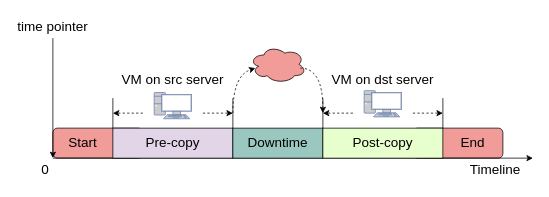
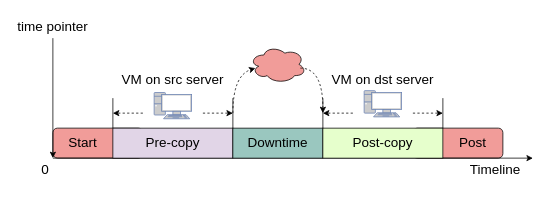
- <mxCell id="9" value="&lt;font style=&quot;font-size: 18px;&quot;&gt;End&lt;/font&gt;" style="text;html=1;strokeColor=none;fillColor=none;align=center;verticalAlign=middle;whiteSpace=wrap;rounded=0;" parent="1" vertex="1"><mxGeometry x="600" y="175" width="60" height="30" as="geometry" /></mxCell>
+ <mxCell id="9" value="&lt;font style=&quot;font-size: 18px;&quot;&gt;Post&lt;/font&gt;" style="text;html=1;strokeColor=none;fillColor=none;align=center;verticalAlign=middle;whiteSpace=wrap;rounded=0;" parent="1" vertex="1"><mxGeometry x="600" y="175" width="60" height="30" as="geometry" /></mxCell>
